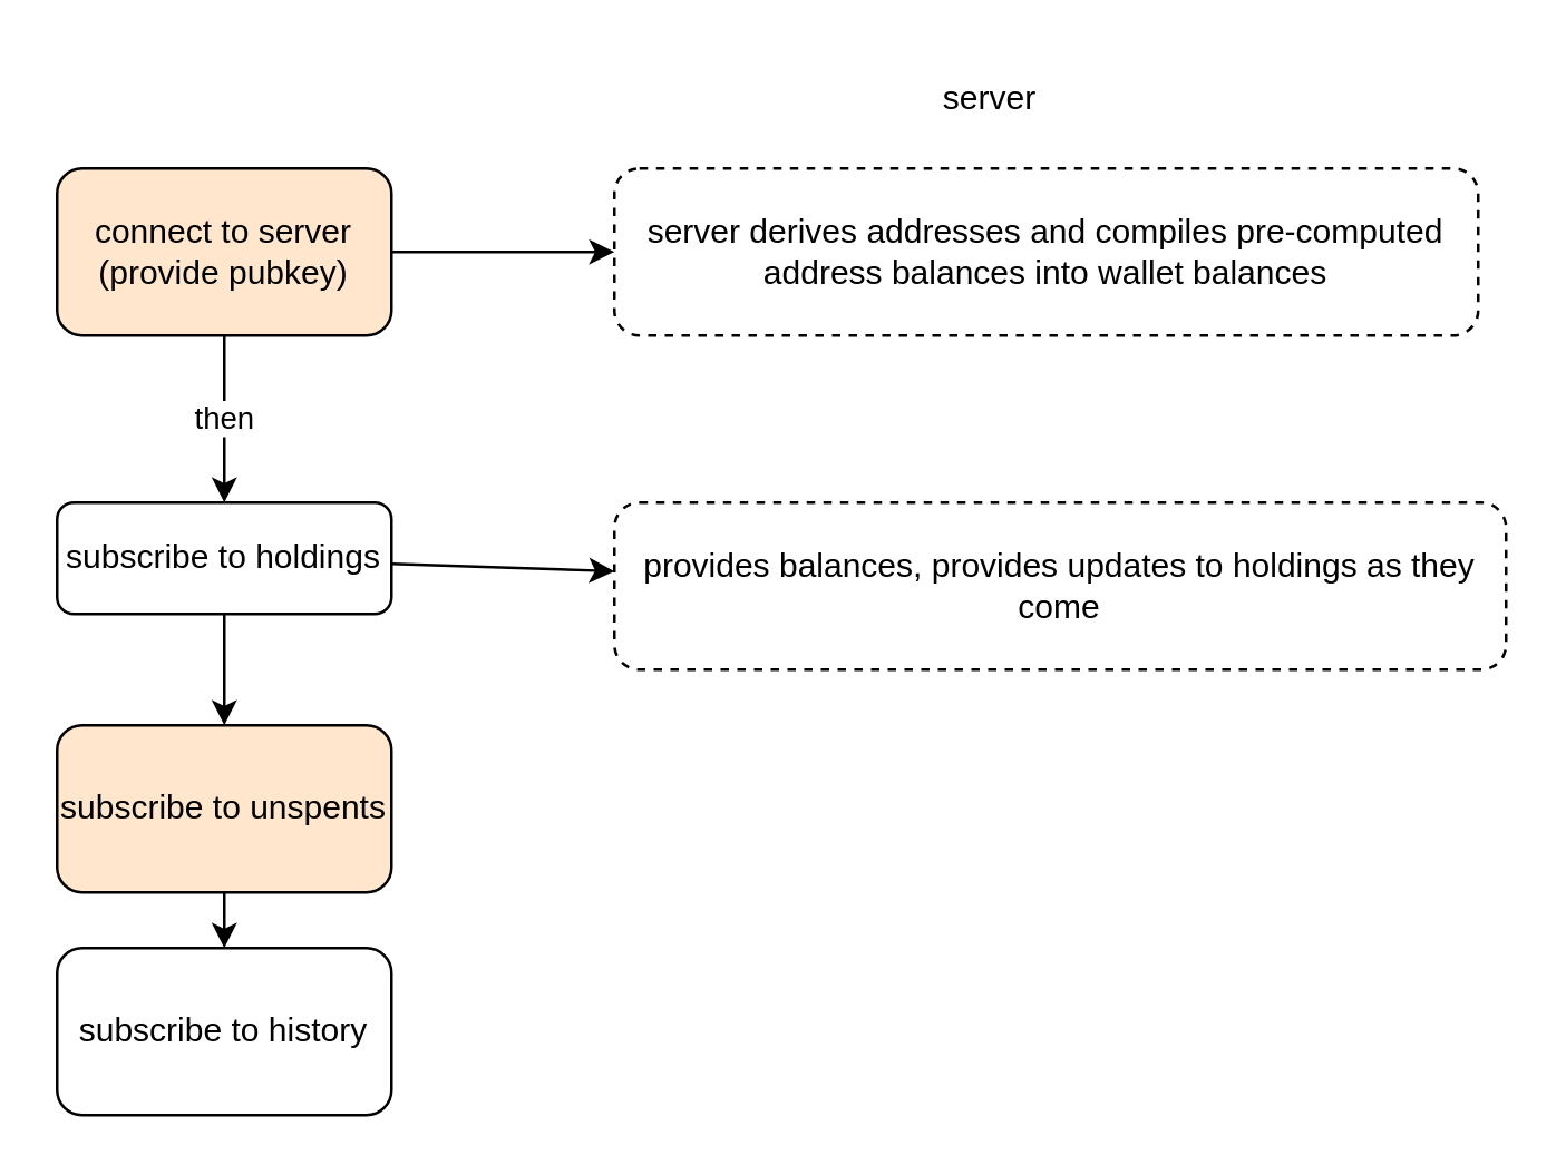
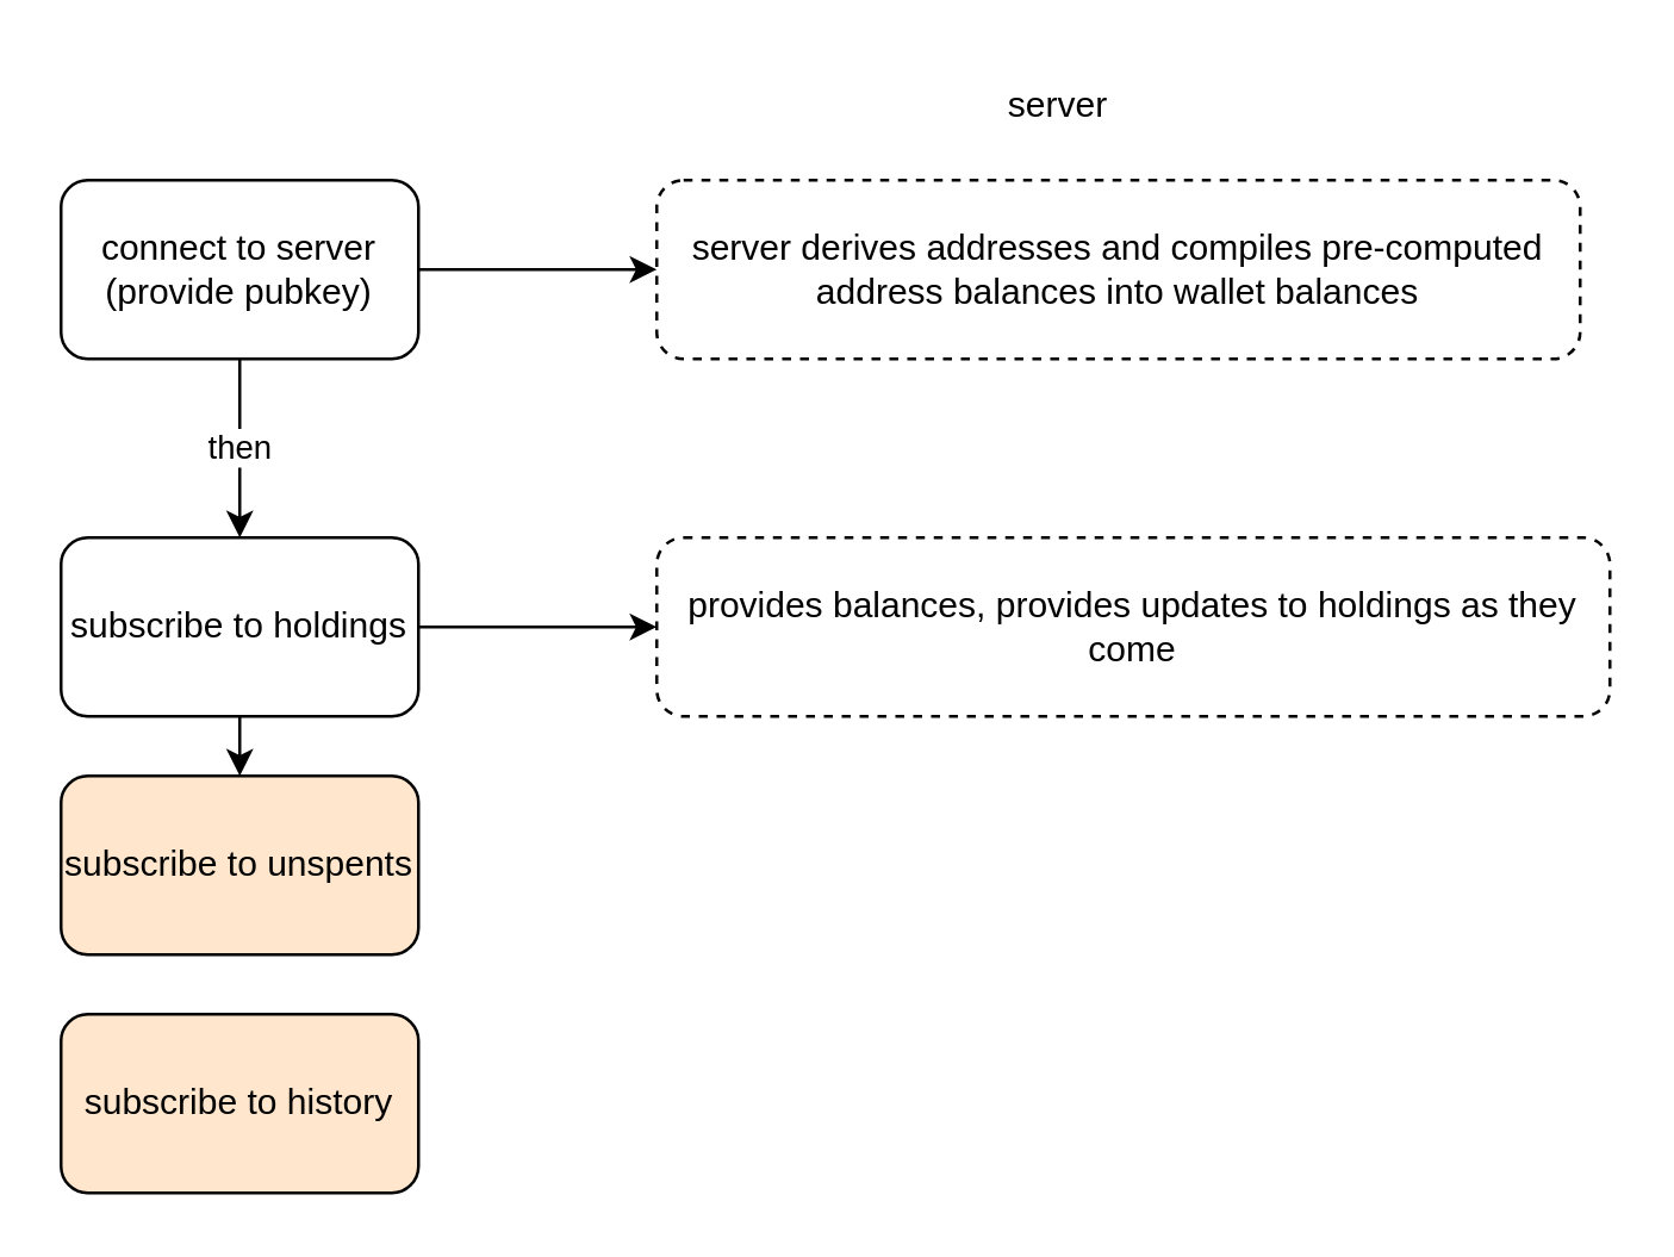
- <mxCell id="4" value="connect to server&lt;br&gt;(provide pubkey)" style="rounded=1;whiteSpace=wrap;html=1;fillColor=#ffe6cc;" vertex="1" parent="1"><mxGeometry x="20" y="60" width="120" height="60" as="geometry" /></mxCell>
+ <mxCell id="4" value="connect to server&lt;br&gt;(provide pubkey)" style="rounded=1;whiteSpace=wrap;html=1;" vertex="1" parent="1"><mxGeometry x="20" y="60" width="120" height="60" as="geometry" /></mxCell>
- <mxCell id="7" value="subscribe to holdings" style="rounded=1;whiteSpace=wrap;html=1;" vertex="1" parent="1"><mxGeometry x="20" y="180" width="120" height="40" as="geometry" /></mxCell>
+ <mxCell id="7" value="subscribe to holdings" style="rounded=1;whiteSpace=wrap;html=1;" vertex="1" parent="1"><mxGeometry x="20" y="180" width="120" height="60" as="geometry" /></mxCell>
- <mxCell id="8" style="edgeStyle=none;html=1;" edge="1" parent="1" source="9" target="10"><mxGeometry relative="1" as="geometry" /></mxCell>
- <mxCell id="10" value="subscribe to history" style="rounded=1;whiteSpace=wrap;html=1;" vertex="1" parent="1"><mxGeometry x="20" y="340" width="120" height="60" as="geometry" /></mxCell>
+ <mxCell id="10" value="subscribe to history" style="rounded=1;whiteSpace=wrap;html=1;fillColor=#ffe6cc;" vertex="1" parent="1"><mxGeometry x="20" y="340" width="120" height="60" as="geometry" /></mxCell>
